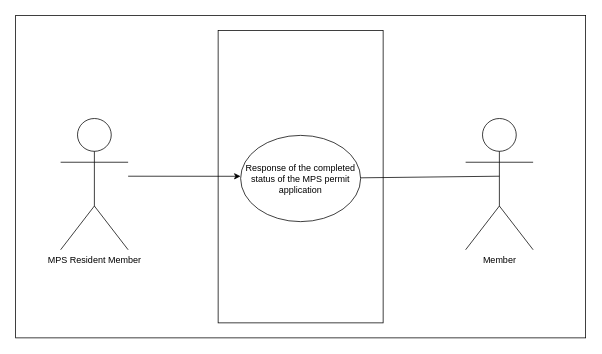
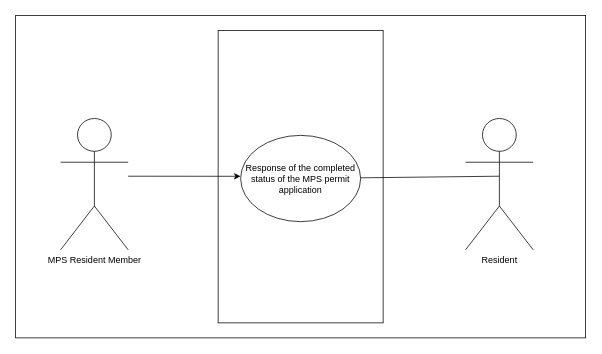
- <mxCell id="5" value="Member" style="shape=umlActor;verticalLabelPosition=bottom;verticalAlign=top;html=1;outlineConnect=0;" parent="1" vertex="1"><mxGeometry x="620" y="157.5" width="90" height="175" as="geometry" /></mxCell>
+ <mxCell id="5" value="Resident" style="shape=umlActor;verticalLabelPosition=bottom;verticalAlign=top;html=1;outlineConnect=0;" parent="1" vertex="1"><mxGeometry x="620" y="157.5" width="90" height="175" as="geometry" /></mxCell>
